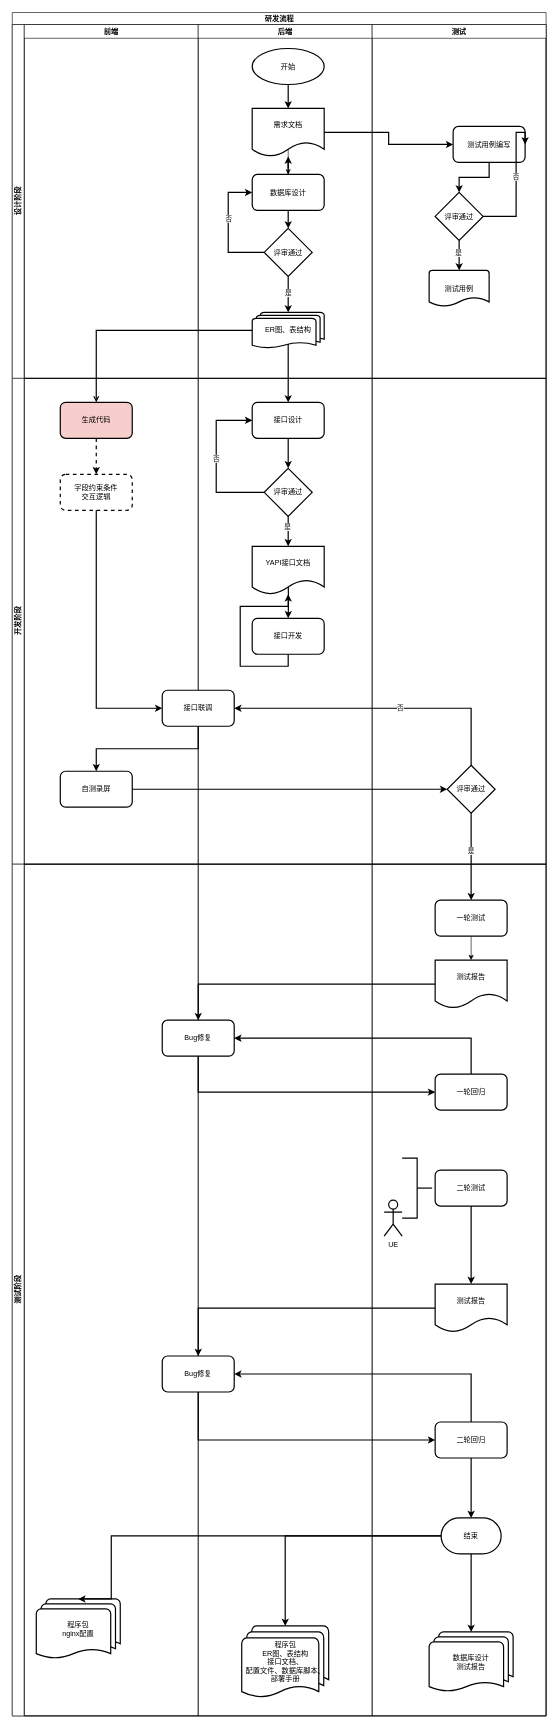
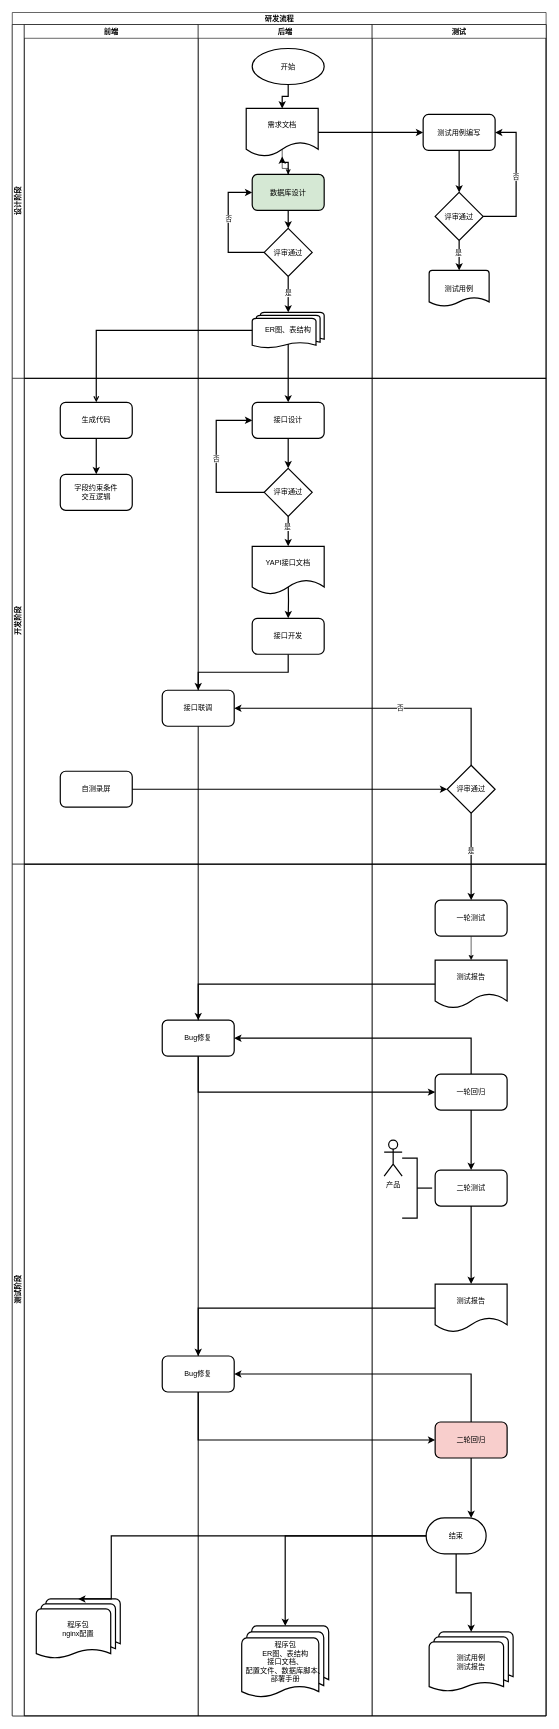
- <mxCell id="9" value="需求文档" style="shape=document;whiteSpace=wrap;html=1;boundedLbl=1;strokeWidth=2;movable=1;resizable=1;rotatable=1;deletable=1;editable=1;locked=0;connectable=1;" vertex="1" parent="5"><mxGeometry x="90" y="140" width="120" height="80" as="geometry" /></mxCell>
+ <mxCell id="9" value="需求文档" style="shape=document;whiteSpace=wrap;html=1;boundedLbl=1;strokeWidth=2;movable=1;resizable=1;rotatable=1;deletable=1;editable=1;locked=0;connectable=1;" vertex="1" parent="5"><mxGeometry x="80" y="140" width="120" height="80" as="geometry" /></mxCell>
- <mxCell id="21" value="测试用例编写" style="rounded=1;whiteSpace=wrap;html=1;strokeWidth=2;" vertex="1" parent="19"><mxGeometry x="135" y="170" width="120" height="60" as="geometry" /></mxCell>
+ <mxCell id="21" value="测试用例编写" style="rounded=1;whiteSpace=wrap;html=1;strokeWidth=2;" vertex="1" parent="19"><mxGeometry x="85" y="150" width="120" height="60" as="geometry" /></mxCell>
- <mxCell id="12" value="数据库设计" style="rounded=1;whiteSpace=wrap;html=1;strokeWidth=2;" vertex="1" parent="5"><mxGeometry x="90" y="250" width="120" height="60" as="geometry" /></mxCell>
+ <mxCell id="12" value="数据库设计" style="rounded=1;whiteSpace=wrap;html=1;strokeWidth=2;fillColor=#d5e8d4;" vertex="1" parent="5"><mxGeometry x="90" y="250" width="120" height="60" as="geometry" /></mxCell>
- <mxCell id="32" value="生成代码" style="rounded=1;whiteSpace=wrap;html=1;strokeWidth=2;fillColor=#f8cecc;" vertex="1" parent="30"><mxGeometry x="60" y="40" width="120" height="60" as="geometry" /></mxCell>
+ <mxCell id="32" value="生成代码" style="rounded=1;whiteSpace=wrap;html=1;strokeWidth=2;" vertex="1" parent="30"><mxGeometry x="60" y="40" width="120" height="60" as="geometry" /></mxCell>
- <mxCell id="31" value="" style="edgeStyle=orthogonalEdgeStyle;rounded=0;orthogonalLoop=1;jettySize=auto;html=1;strokeWidth=2;dashed=1;" edge="1" parent="30" source="32" target="33"><mxGeometry relative="1" as="geometry" /></mxCell>
+ <mxCell id="31" value="" style="edgeStyle=orthogonalEdgeStyle;rounded=0;orthogonalLoop=1;jettySize=auto;html=1;strokeWidth=2;" edge="1" parent="30" source="32" target="33"><mxGeometry relative="1" as="geometry" /></mxCell>
- <mxCell id="33" value="字段约束条件&lt;br&gt;交互逻辑" style="rounded=1;whiteSpace=wrap;html=1;strokeWidth=2;dashed=1;" vertex="1" parent="30"><mxGeometry x="60" y="160" width="120" height="60" as="geometry" /></mxCell>
+ <mxCell id="33" value="字段约束条件&lt;br&gt;交互逻辑" style="rounded=1;whiteSpace=wrap;html=1;strokeWidth=2;" vertex="1" parent="30"><mxGeometry x="60" y="160" width="120" height="60" as="geometry" /></mxCell>
- <mxCell id="45" style="edgeStyle=orthogonalEdgeStyle;rounded=0;orthogonalLoop=1;jettySize=auto;html=1;exitX=0.5;exitY=1;exitDx=0;exitDy=0;strokeWidth=2;" edge="1" parent="35" source="46" target="44"><mxGeometry relative="1" as="geometry" /></mxCell>
+ <mxCell id="45" style="edgeStyle=orthogonalEdgeStyle;rounded=0;orthogonalLoop=1;jettySize=auto;html=1;exitX=0.5;exitY=1;exitDx=0;exitDy=0;entryX=0.5;entryY=0;entryDx=0;entryDy=0;strokeWidth=2;" edge="1" parent="35" source="46" target="47"><mxGeometry relative="1" as="geometry" /></mxCell>
- <mxCell id="50" style="edgeStyle=orthogonalEdgeStyle;rounded=0;orthogonalLoop=1;jettySize=auto;html=1;exitX=0.5;exitY=1;exitDx=0;exitDy=0;entryX=0;entryY=0.5;entryDx=0;entryDy=0;strokeWidth=2;" edge="1" parent="29" source="33" target="47"><mxGeometry relative="1" as="geometry" /></mxCell>
- <mxCell id="51" style="edgeStyle=orthogonalEdgeStyle;rounded=0;orthogonalLoop=1;jettySize=auto;html=1;exitX=0.5;exitY=1;exitDx=0;exitDy=0;entryX=0.5;entryY=0;entryDx=0;entryDy=0;strokeWidth=2;" edge="1" parent="29" source="47" target="34"><mxGeometry relative="1" as="geometry" /></mxCell>
+ <mxCell id="77" style="edgeStyle=orthogonalEdgeStyle;rounded=0;orthogonalLoop=1;jettySize=auto;html=1;exitX=0.5;exitY=1;exitDx=0;exitDy=0;entryX=0.5;entryY=0;entryDx=0;entryDy=0;strokeWidth=2;" edge="1" parent="66" source="78" target="71"><mxGeometry relative="1" as="geometry" /></mxCell>
+ <mxCell id="73" value="产品" style="shape=umlActor;verticalLabelPosition=bottom;verticalAlign=top;html=1;outlineConnect=0;strokeWidth=2;" vertex="1" parent="66"><mxGeometry x="20" y="460" width="30" height="60" as="geometry" /></mxCell>
- <mxCell id="74" value="UE" style="shape=umlActor;verticalLabelPosition=bottom;verticalAlign=top;html=1;outlineConnect=0;strokeWidth=2;" vertex="1" parent="66"><mxGeometry x="20" y="560" width="30" height="60" as="geometry" /></mxCell>
- <mxCell id="80" value="二轮回归" style="rounded=1;whiteSpace=wrap;html=1;strokeWidth=2;" vertex="1" parent="66"><mxGeometry x="105" y="930.0" width="120" height="60" as="geometry" /></mxCell>
+ <mxCell id="80" value="二轮回归" style="rounded=1;whiteSpace=wrap;html=1;strokeWidth=2;fillColor=#f8cecc;" vertex="1" parent="66"><mxGeometry x="105" y="930.0" width="120" height="60" as="geometry" /></mxCell>
- <mxCell id="82" value="结束" style="strokeWidth=2;html=1;shape=mxgraph.flowchart.terminator;whiteSpace=wrap;" vertex="1" parent="66"><mxGeometry x="115" y="1090" width="100" height="60" as="geometry" /></mxCell>
+ <mxCell id="82" value="结束" style="strokeWidth=2;html=1;shape=mxgraph.flowchart.terminator;whiteSpace=wrap;" vertex="1" parent="66"><mxGeometry x="90" y="1090" width="100" height="60" as="geometry" /></mxCell>
- <mxCell id="83" value="数据库设计&lt;br&gt;测试报告" style="strokeWidth=2;html=1;shape=mxgraph.flowchart.multi-document;whiteSpace=wrap;" vertex="1" parent="66"><mxGeometry x="95" y="1280" width="140" height="100" as="geometry" /></mxCell>
+ <mxCell id="83" value="测试用例&lt;br&gt;测试报告" style="strokeWidth=2;html=1;shape=mxgraph.flowchart.multi-document;whiteSpace=wrap;" vertex="1" parent="66"><mxGeometry x="95" y="1280" width="140" height="100" as="geometry" /></mxCell>
